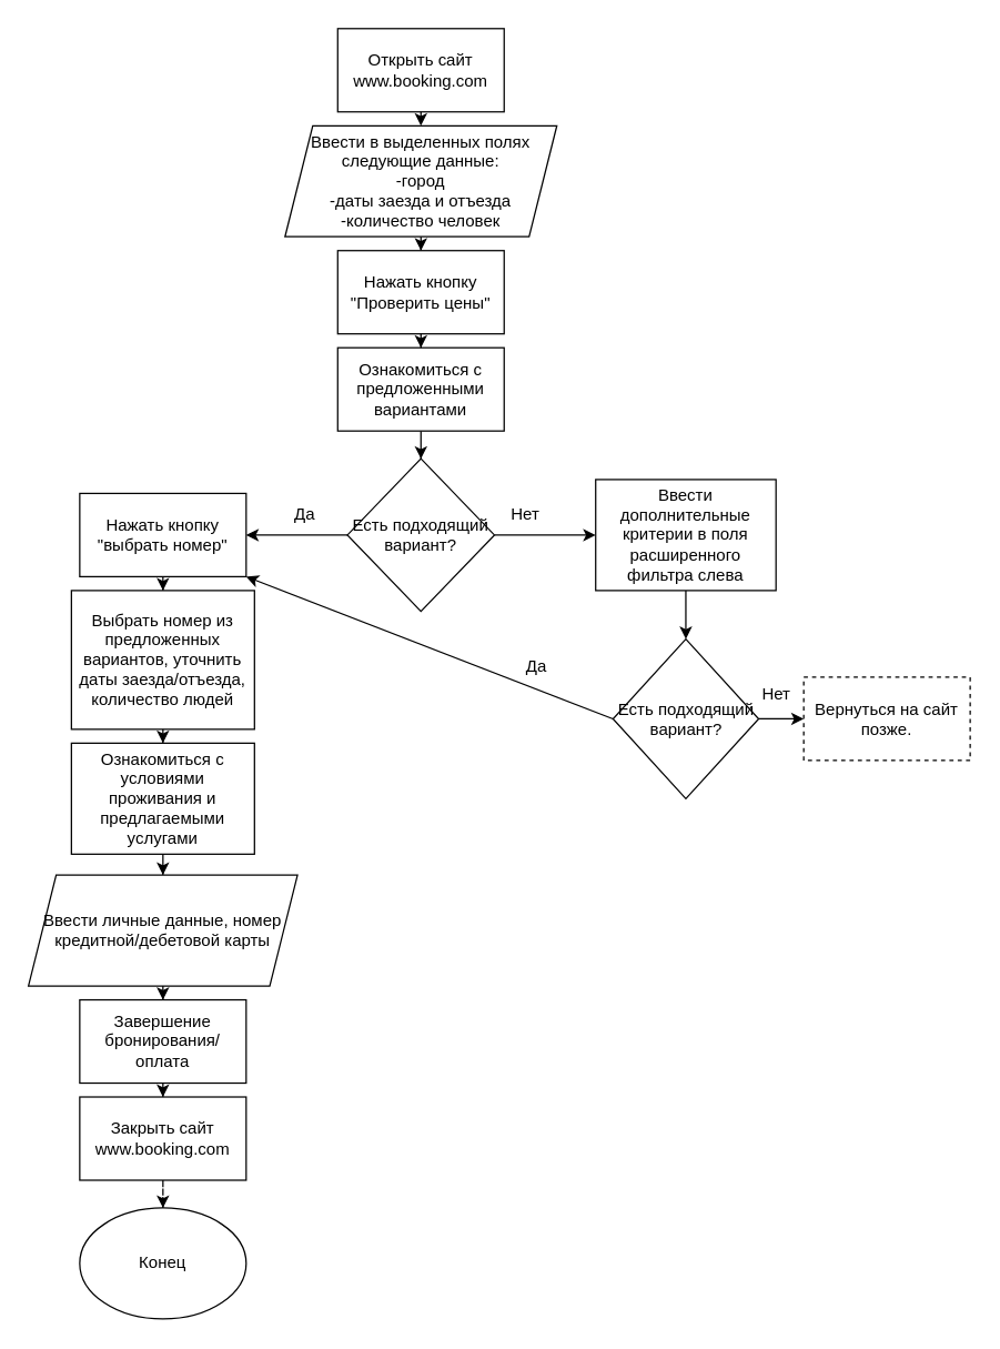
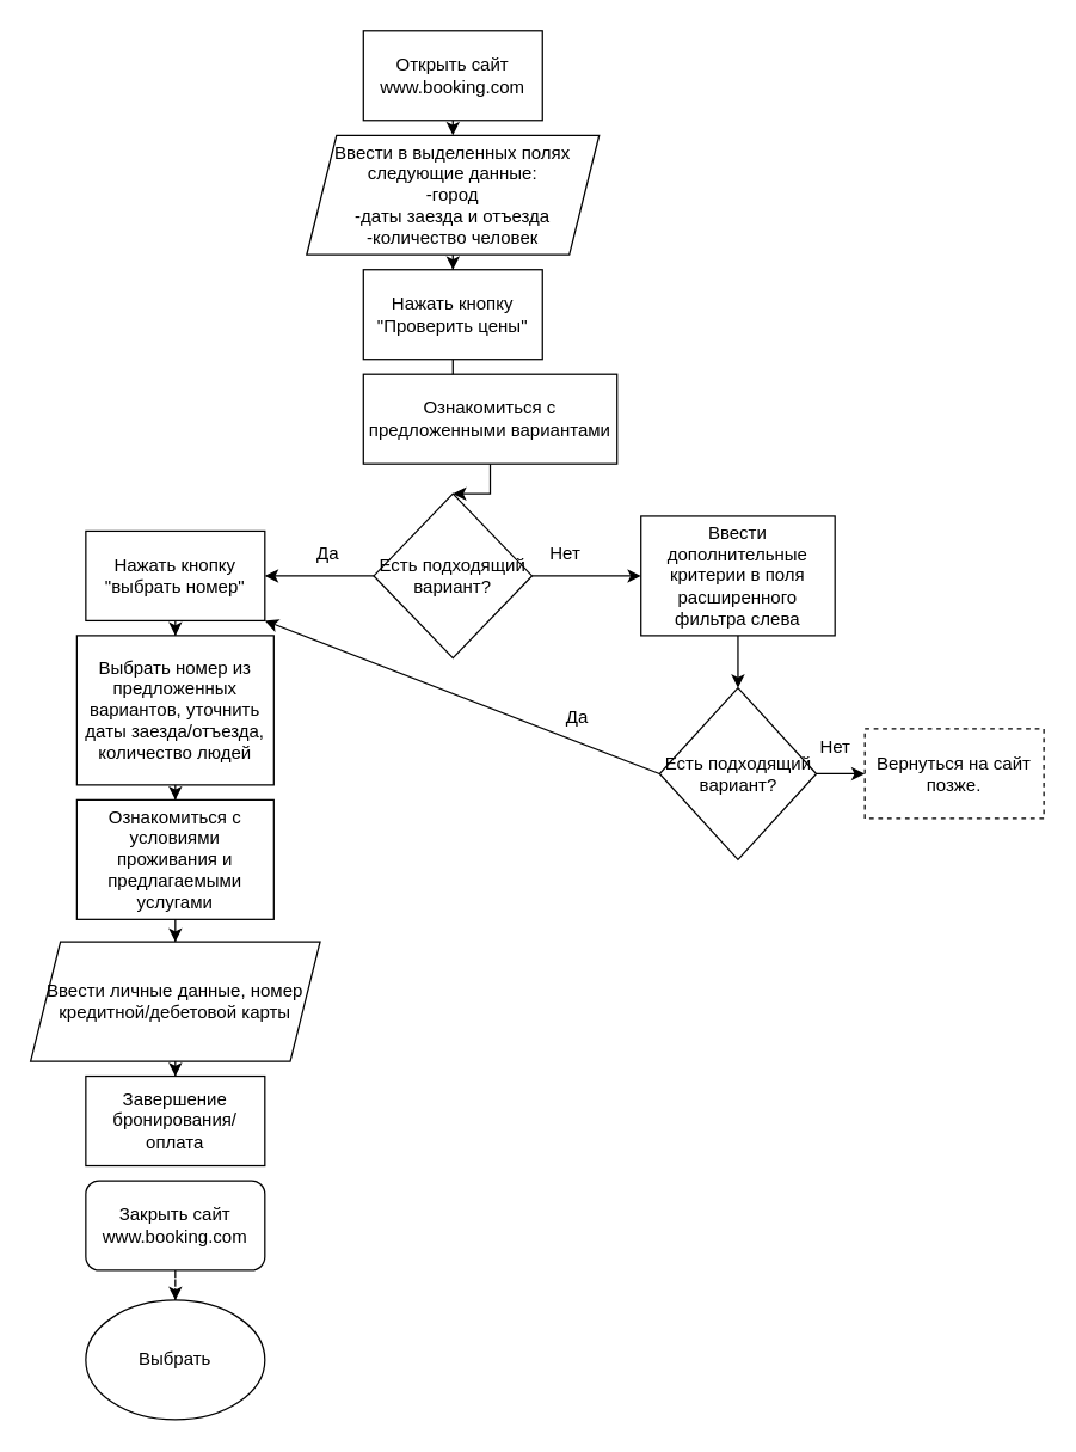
- <mxCell id="7" value="Ознакомиться с предложенными вариантами" style="whiteSpace=wrap;html=1;" vertex="1" parent="1"><mxGeometry x="243" y="250" width="120" height="60" as="geometry" /></mxCell>
+ <mxCell id="7" value="Ознакомиться с предложенными вариантами" style="whiteSpace=wrap;html=1;" vertex="1" parent="1"><mxGeometry x="243" y="250" width="170" height="60" as="geometry" /></mxCell>
- <mxCell id="29" value="" style="edgeStyle=orthogonalEdgeStyle;rounded=0;orthogonalLoop=1;jettySize=auto;html=1;" edge="1" parent="1" source="30" target="34"><mxGeometry relative="1" as="geometry" /></mxCell>
- <mxCell id="34" value="&lt;span&gt;Закрыть сайт www.booking.com&lt;/span&gt;" style="rounded=0;whiteSpace=wrap;html=1;" vertex="1" parent="1"><mxGeometry x="57" y="790" width="120" height="60" as="geometry" /></mxCell>
+ <mxCell id="34" value="&lt;span&gt;Закрыть сайт www.booking.com&lt;/span&gt;" style="whiteSpace=wrap;html=1;rounded=1;" vertex="1" parent="1"><mxGeometry x="57" y="790" width="120" height="60" as="geometry" /></mxCell>
- <mxCell id="31" value="Конец" style="ellipse;whiteSpace=wrap;html=1;" vertex="1" parent="1"><mxGeometry x="57" y="870" width="120" height="80" as="geometry" /></mxCell>
+ <mxCell id="31" value="Выбрать" style="ellipse;whiteSpace=wrap;html=1;" vertex="1" parent="1"><mxGeometry x="57" y="870" width="120" height="80" as="geometry" /></mxCell>
